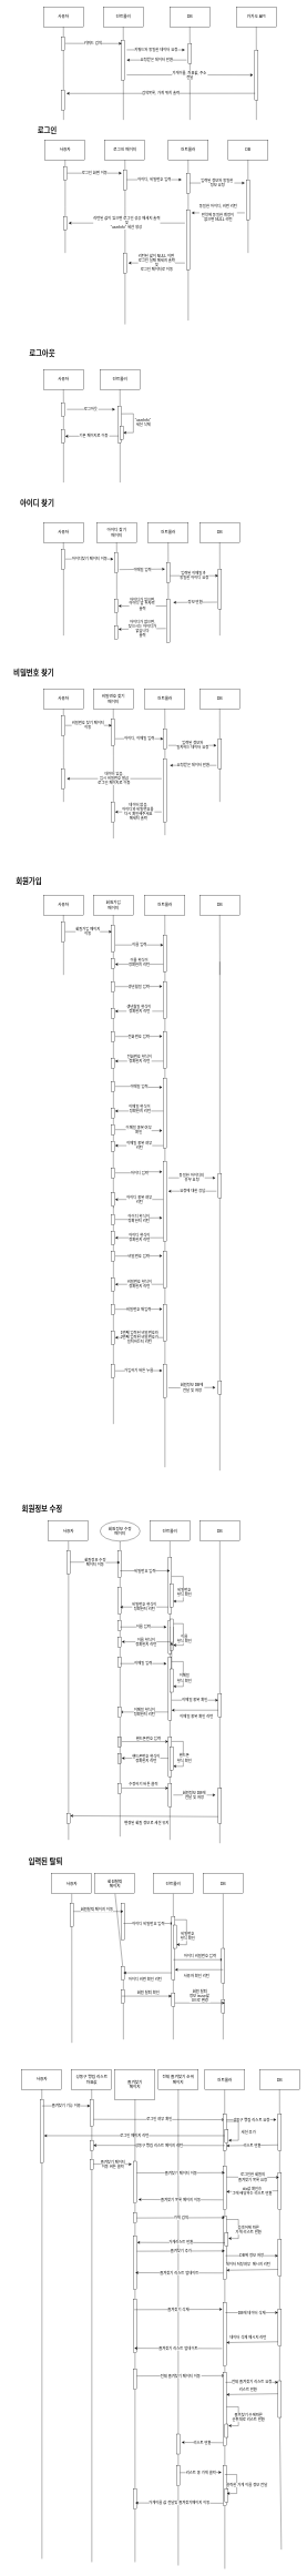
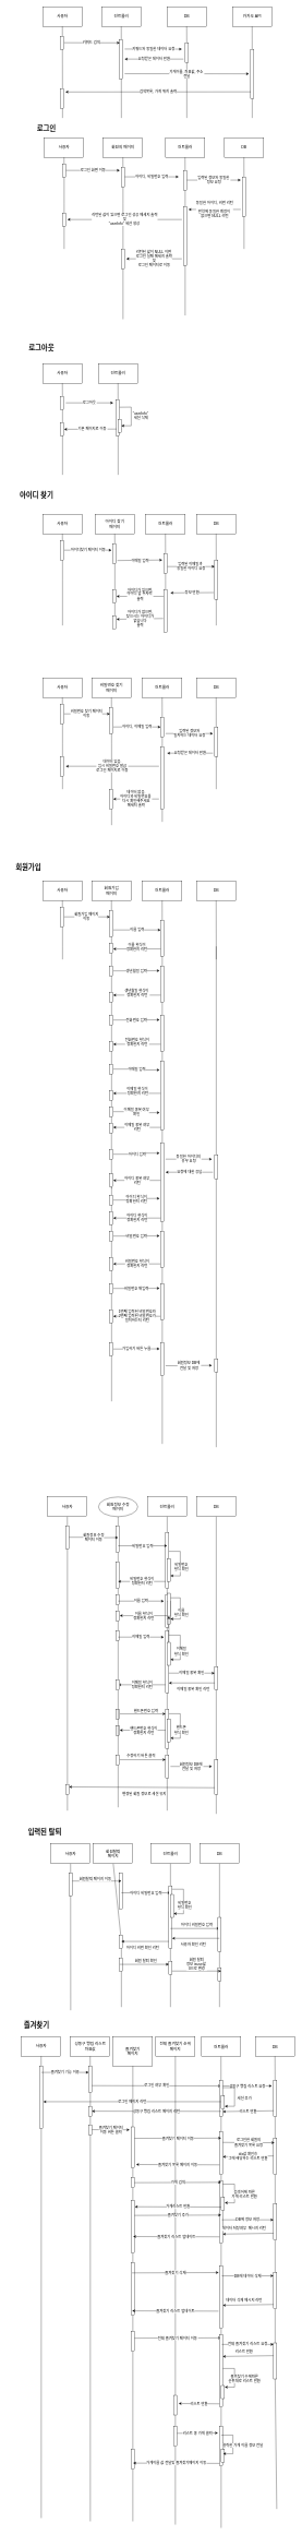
- <mxCell id="18" value="&lt;div&gt;로그인 페이지&lt;/div&gt;" style="rounded=0;whiteSpace=wrap;html=1;" parent="1" vertex="1"><mxGeometry x="315" y="420" width="120" height="60" as="geometry" /></mxCell>
+ <mxCell id="18" value="&lt;div&gt;회원의 페이지&lt;/div&gt;" style="rounded=0;whiteSpace=wrap;html=1;" parent="1" vertex="1"><mxGeometry x="315" y="420" width="120" height="60" as="geometry" /></mxCell>
- <mxCell id="103" value="비밀번호 찾기" style="text;html=1;align=center;verticalAlign=middle;resizable=0;points=[];autosize=1;strokeColor=none;fillColor=none;fontSize=21;fontStyle=1" parent="1" vertex="1"><mxGeometry x="20" y="2003" width="160" height="40" as="geometry" /></mxCell>
- <mxCell id="215" value="회원정보 수정" style="text;html=1;align=center;verticalAlign=middle;resizable=0;points=[];autosize=1;strokeColor=none;fillColor=none;fontSize=21;fontStyle=1" vertex="1" parent="1"><mxGeometry x="45" y="4515" width="160" height="40" as="geometry" /></mxCell>
+ <mxCell id="407" value="즐겨찾기" style="text;html=1;align=center;verticalAlign=middle;resizable=0;points=[];autosize=1;strokeColor=none;fillColor=none;fontSize=21;fontStyle=1" vertex="1" parent="1"><mxGeometry x="55" y="6165" width="110" height="40" as="geometry" /></mxCell>
